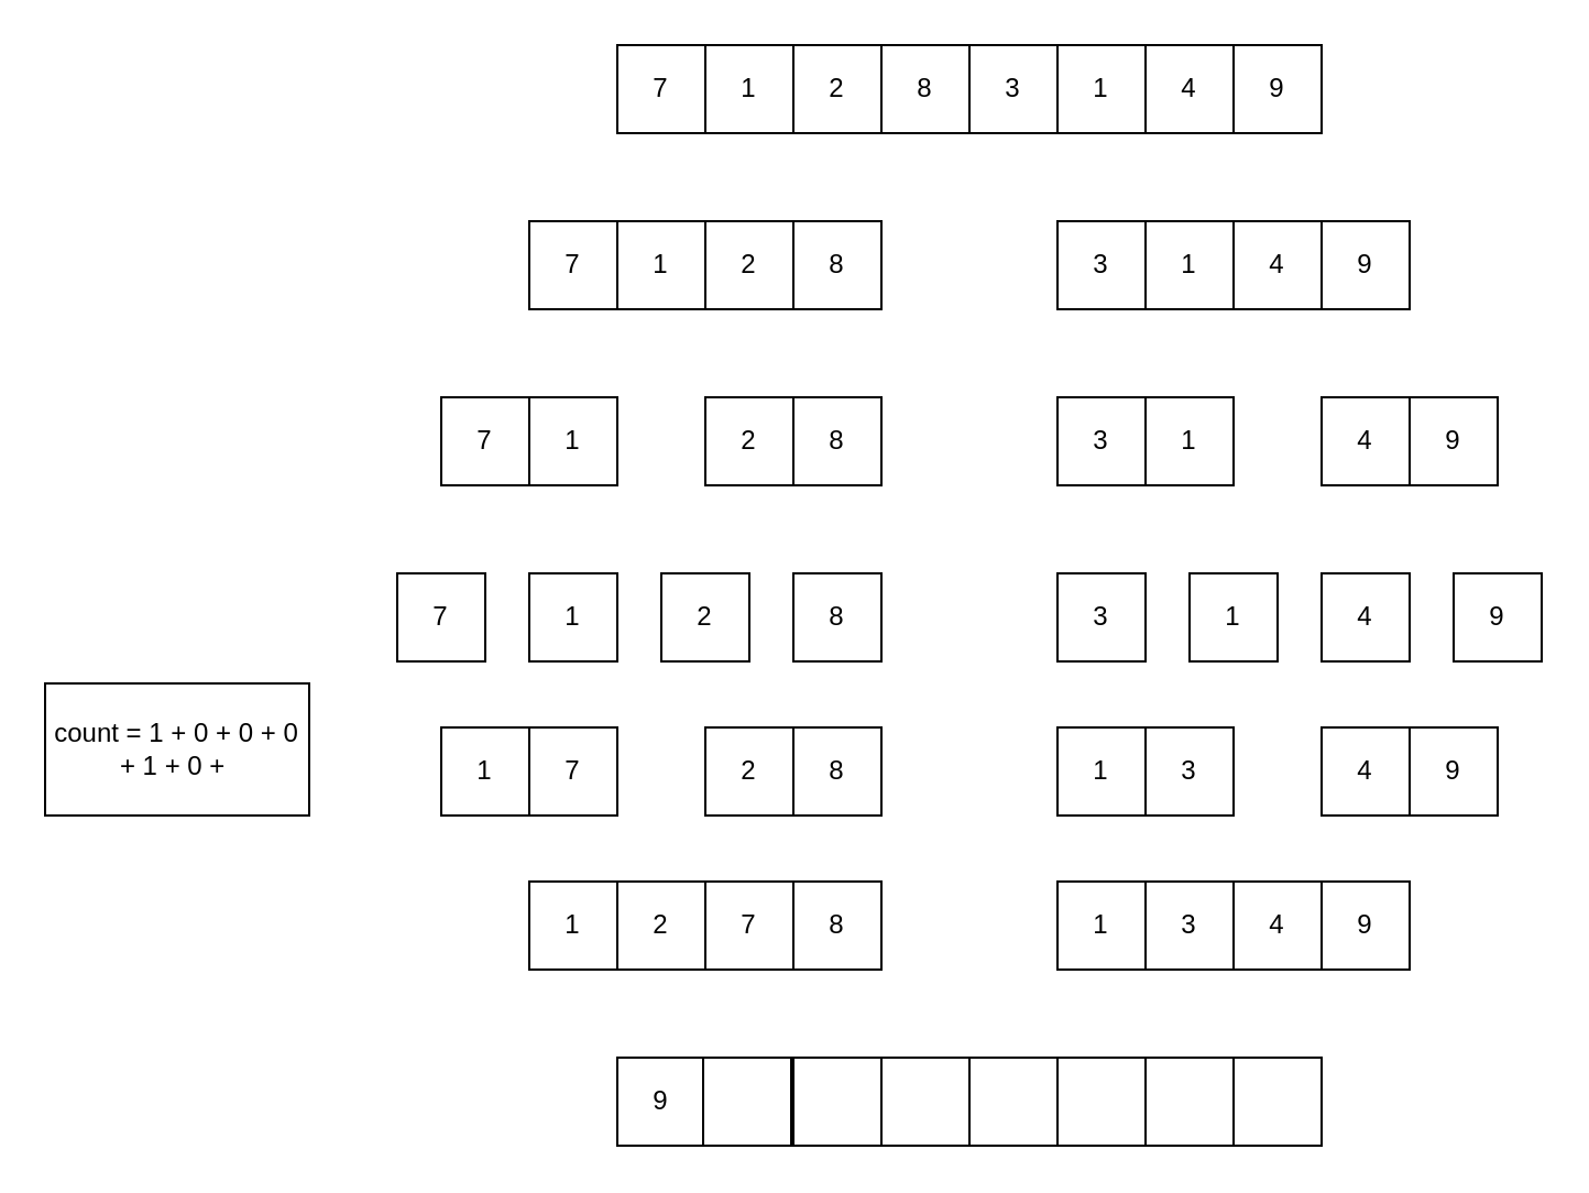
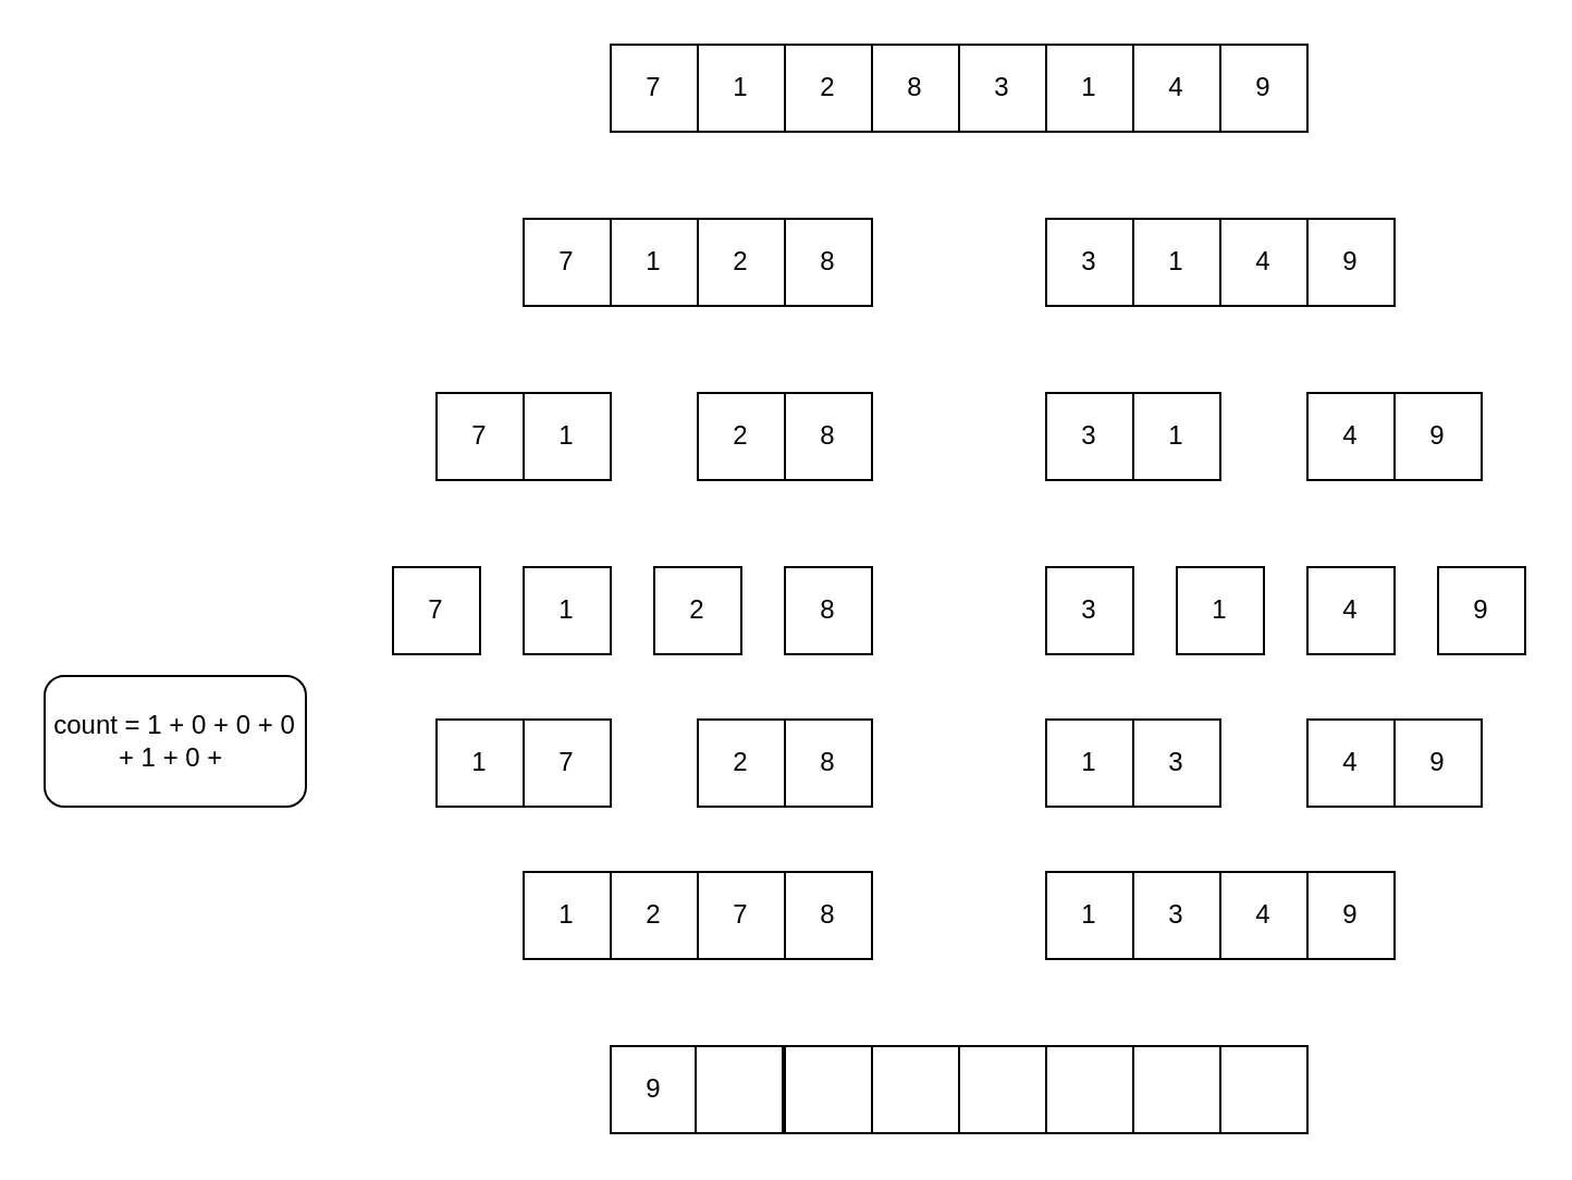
- <mxCell id="36" value="count = 1 + 0 + 0 + 0 + 1 + 0 +&amp;nbsp;" style="rounded=0;whiteSpace=wrap;html=1;" parent="1" vertex="1"><mxGeometry x="20" y="310" width="120" height="60" as="geometry" /></mxCell>
+ <mxCell id="36" value="count = 1 + 0 + 0 + 0 + 1 + 0 +&amp;nbsp;" style="whiteSpace=wrap;html=1;rounded=1;" parent="1" vertex="1"><mxGeometry x="20" y="310" width="120" height="60" as="geometry" /></mxCell>
